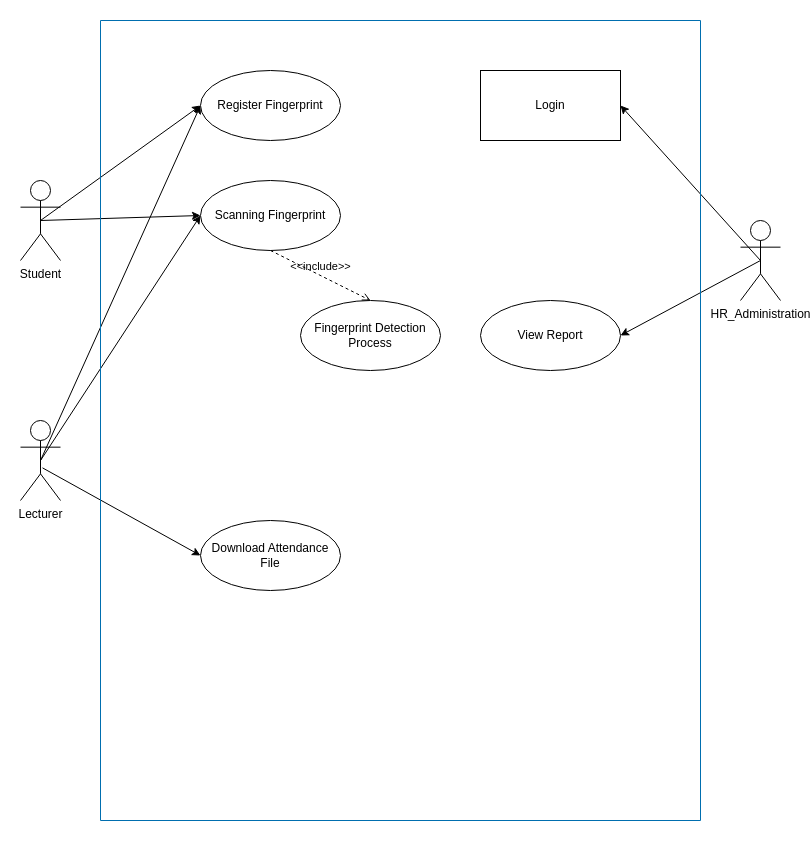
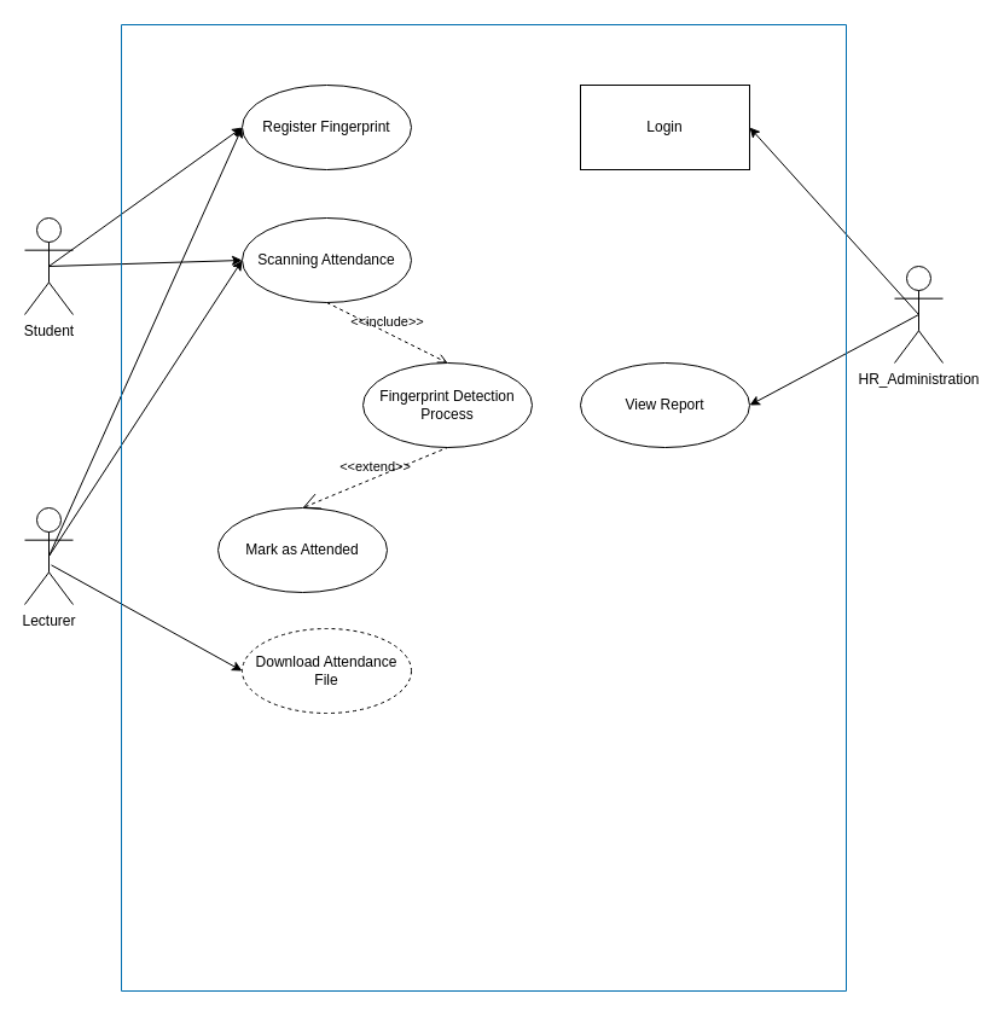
- <mxCell id="14" value="Scanning Fingerprint" style="ellipse;whiteSpace=wrap;html=1;" vertex="1" parent="12"><mxGeometry x="100" y="160" width="140" height="70" as="geometry" /></mxCell>
+ <mxCell id="14" value="Scanning Attendance" style="ellipse;whiteSpace=wrap;html=1;" vertex="1" parent="12"><mxGeometry x="100" y="160" width="140" height="70" as="geometry" /></mxCell>
+ <mxCell id="21" value="&amp;lt;&amp;lt;extend&amp;gt;&amp;gt;" style="edgeStyle=none;html=1;startArrow=open;endArrow=none;startSize=12;verticalAlign=bottom;dashed=1;labelBackgroundColor=none;entryX=0.5;entryY=1;entryDx=0;entryDy=0;exitX=0.5;exitY=0;exitDx=0;exitDy=0;" edge="1" parent="12" source="18" target="15"><mxGeometry width="160" relative="1" as="geometry"><mxPoint x="230" y="400" as="sourcePoint" /><mxPoint x="390" y="400" as="targetPoint" /></mxGeometry></mxCell>
+ <mxCell id="18" value="Mark as Attended" style="ellipse;whiteSpace=wrap;html=1;" vertex="1" parent="12"><mxGeometry x="80" y="400" width="140" height="70" as="geometry" /></mxCell>
- <mxCell id="19" value="Download Attendance&lt;br&gt;File" style="ellipse;whiteSpace=wrap;html=1;" vertex="1" parent="12"><mxGeometry x="100" y="500" width="140" height="70" as="geometry" /></mxCell>
+ <mxCell id="19" value="Download Attendance&lt;br&gt;File" style="ellipse;whiteSpace=wrap;html=1;dashed=1;" vertex="1" parent="12"><mxGeometry x="100" y="500" width="140" height="70" as="geometry" /></mxCell>
